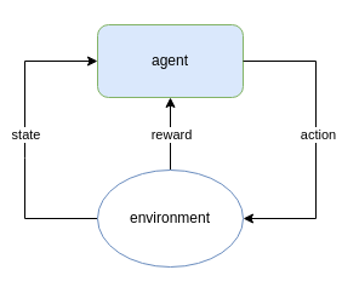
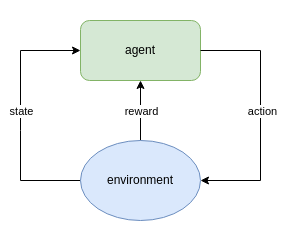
- <mxCell id="2" value="agent" style="rounded=1;whiteSpace=wrap;html=1;fillColor=#dae8fc;strokeColor=#82b366;" vertex="1" parent="1"><mxGeometry x="80" y="20" width="120" height="60" as="geometry" /></mxCell>
+ <mxCell id="2" value="agent" style="rounded=1;whiteSpace=wrap;html=1;fillColor=#d5e8d4;strokeColor=#82b366;" vertex="1" parent="1"><mxGeometry x="80" y="20" width="120" height="60" as="geometry" /></mxCell>
- <mxCell id="13" value="environment" style="ellipse;whiteSpace=wrap;html=1;fillColor=#ffffff;strokeColor=#6c8ebf;" vertex="1" parent="1"><mxGeometry x="80" y="140" width="120" height="80" as="geometry" /></mxCell>
+ <mxCell id="13" value="environment" style="ellipse;whiteSpace=wrap;html=1;fillColor=#dae8fc;strokeColor=#6c8ebf;" vertex="1" parent="1"><mxGeometry x="80" y="140" width="120" height="80" as="geometry" /></mxCell>
